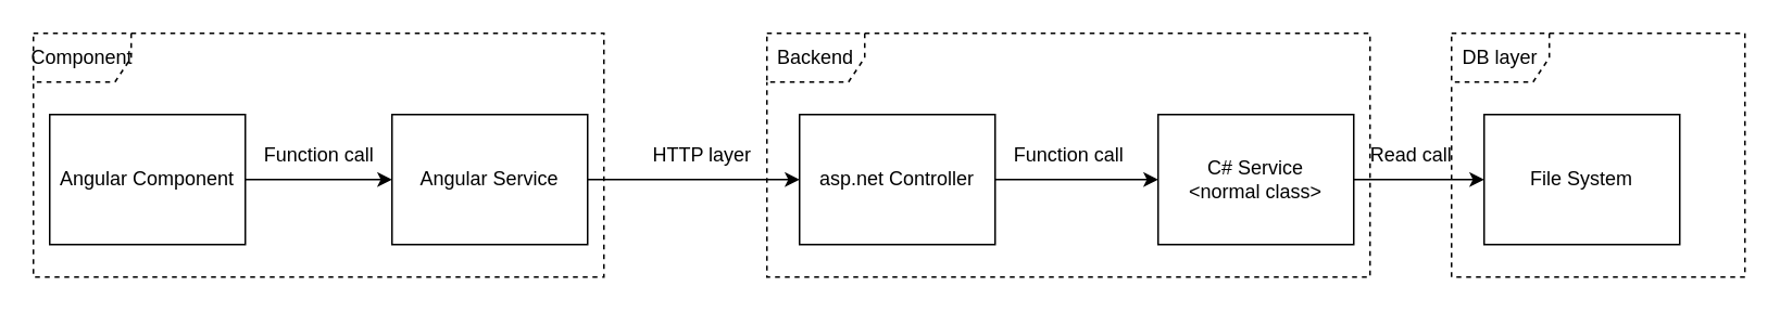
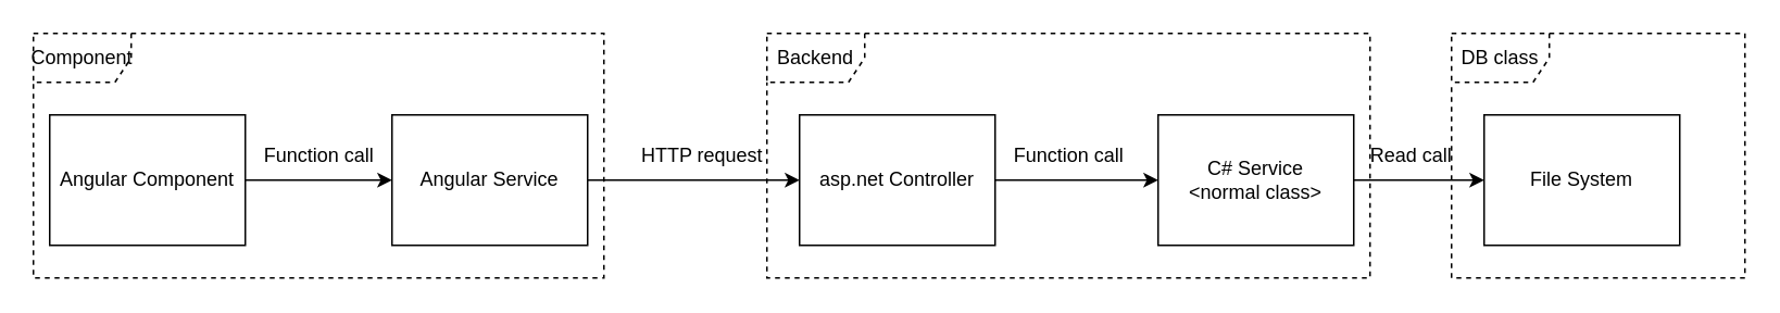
- <mxCell id="16" value="DB layer" style="shape=umlFrame;whiteSpace=wrap;html=1;pointerEvents=0;dashed=1;" vertex="1" parent="1"><mxGeometry x="890" y="20" width="180" height="150" as="geometry" /></mxCell>
+ <mxCell id="16" value="DB class" style="shape=umlFrame;whiteSpace=wrap;html=1;pointerEvents=0;dashed=1;" vertex="1" parent="1"><mxGeometry x="890" y="20" width="180" height="150" as="geometry" /></mxCell>
- <mxCell id="10" value="HTTP layer" style="text;html=1;align=center;verticalAlign=middle;resizable=0;points=[];autosize=1;strokeColor=none;fillColor=none;" vertex="1" parent="1"><mxGeometry x="380" y="80" width="100" height="30" as="geometry" /></mxCell>
+ <mxCell id="10" value="HTTP request" style="text;html=1;align=center;verticalAlign=middle;resizable=0;points=[];autosize=1;strokeColor=none;fillColor=none;" vertex="1" parent="1"><mxGeometry x="380" y="80" width="100" height="30" as="geometry" /></mxCell>
